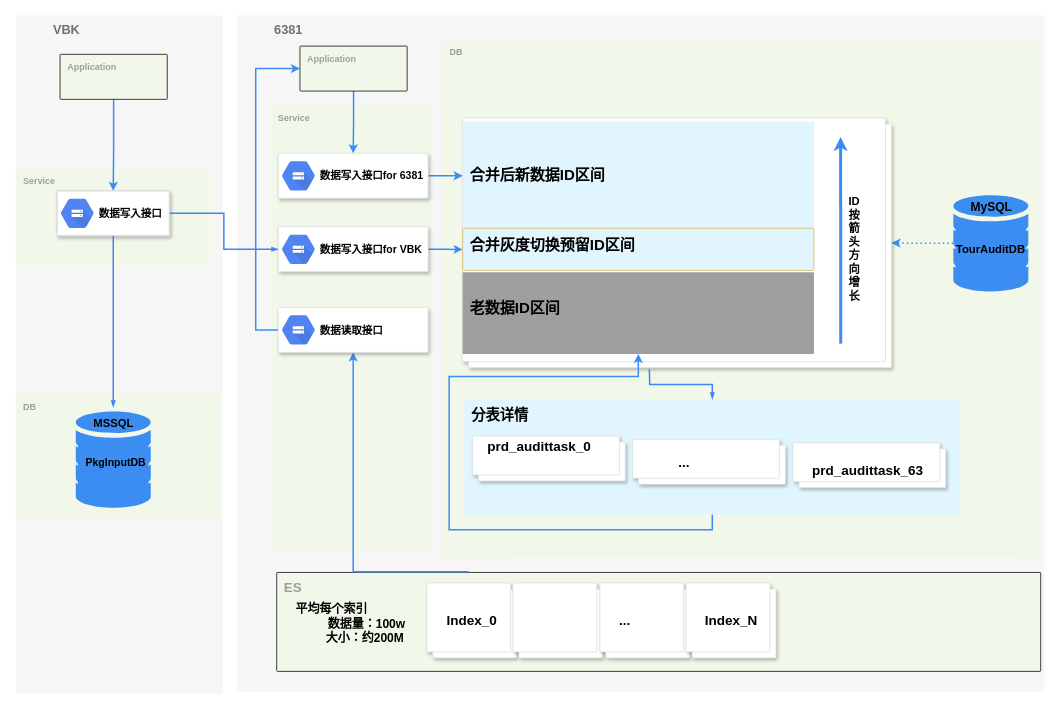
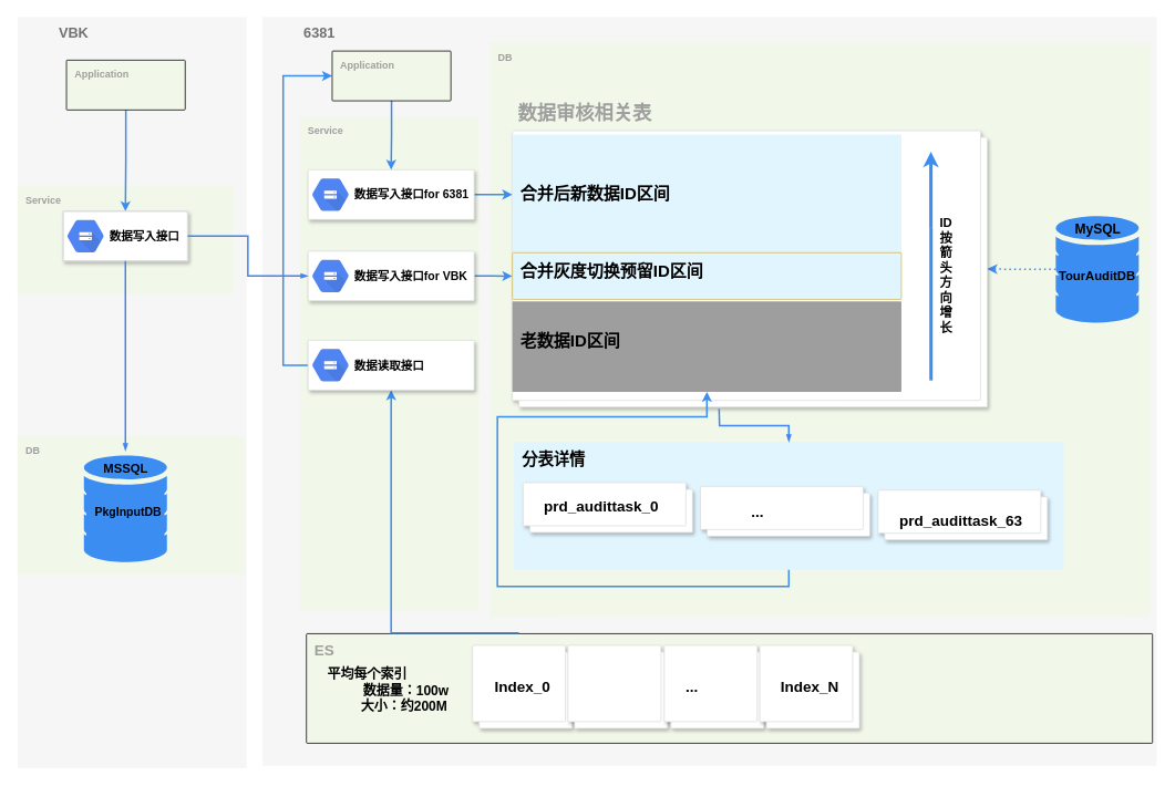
+ <mxCell id="42" value="&lt;font style=&quot;font-size: 23px&quot;&gt;数据审核相关表&lt;/font&gt;" style="text;html=1;resizable=0;autosize=1;align=center;verticalAlign=middle;points=[];fillColor=none;strokeColor=none;rounded=0;fontStyle=1;fontSize=14;fontColor=#9E9E9E;" parent="1" vertex="1"><mxGeometry x="613" y="120.861" width="180" height="30" as="geometry" /></mxCell>
- <mxCell id="47" value="&lt;span style=&quot;font-size: 18px&quot;&gt;&lt;b&gt;prd_audittask_0&lt;br&gt;&lt;/b&gt;&lt;/span&gt;" style="text;html=1;resizable=0;autosize=1;align=center;verticalAlign=middle;points=[];fillColor=none;strokeColor=none;rounded=0;" vertex="1" parent="46"><mxGeometry x="15.205" y="4.2" width="148" height="20" as="geometry" /></mxCell>
+ <mxCell id="47" value="&lt;span style=&quot;font-size: 18px&quot;&gt;&lt;b&gt;prd_audittask_0&lt;br&gt;&lt;/b&gt;&lt;/span&gt;" style="text;html=1;resizable=0;autosize=1;align=center;verticalAlign=middle;points=[];fillColor=none;strokeColor=none;rounded=0;" vertex="1" parent="46"><mxGeometry x="20.205" y="19.2" width="148" height="20" as="geometry" /></mxCell>
